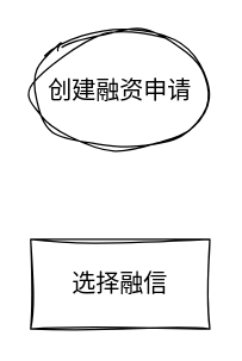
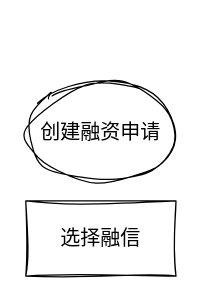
- <mxCell id="2" value="&lt;font style=&quot;font-size: 16px;&quot; face=&quot;Long Cang&quot; data-font-src=&quot;https://fonts.googleapis.com/css?family=Long+Cang&quot;&gt;创建融资申请&lt;/font&gt;" style="ellipse;whiteSpace=wrap;html=1;sketch=1;hachureGap=4;jiggle=2;curveFitting=1;fontFamily=Architects Daughter;fontSource=https%3A%2F%2Ffonts.googleapis.com%2Fcss%3Ffamily%3DArchitects%2BDaughter;fillColor=none;" vertex="1" parent="1"><mxGeometry x="20" y="20" width="120" height="80" as="geometry" /></mxCell>
+ <mxCell id="2" value="&lt;font style=&quot;font-size: 16px;&quot; face=&quot;Long Cang&quot; data-font-src=&quot;https://fonts.googleapis.com/css?family=Long+Cang&quot;&gt;创建融资申请&lt;/font&gt;" style="ellipse;whiteSpace=wrap;html=1;sketch=1;hachureGap=4;jiggle=2;curveFitting=1;fontFamily=Architects Daughter;fontSource=https%3A%2F%2Ffonts.googleapis.com%2Fcss%3Ffamily%3DArchitects%2BDaughter;fillColor=none;" vertex="1" parent="1"><mxGeometry x="20" y="65" width="120" height="80" as="geometry" /></mxCell>
